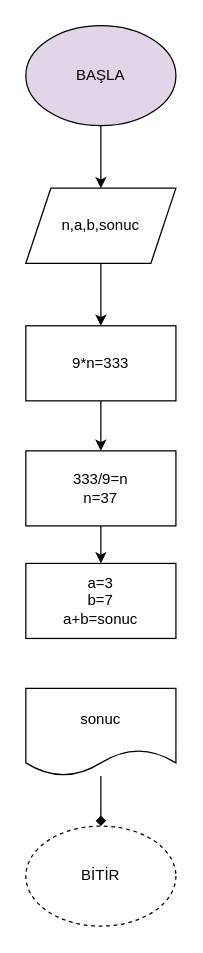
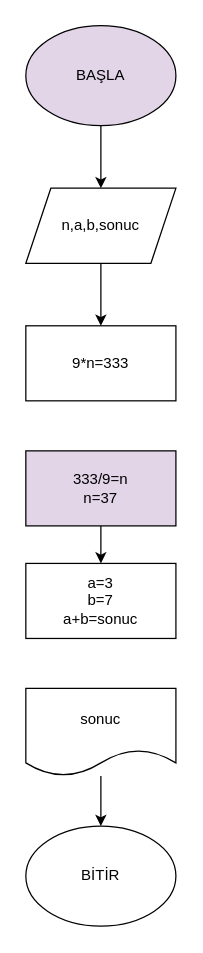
- <mxCell id="6" style="edgeStyle=orthogonalEdgeStyle;rounded=0;orthogonalLoop=1;jettySize=auto;html=1;exitX=0.5;exitY=1;exitDx=0;exitDy=0;entryX=0.5;entryY=0;entryDx=0;entryDy=0;" edge="1" parent="1" source="7" target="9"><mxGeometry relative="1" as="geometry" /></mxCell>
- <mxCell id="9" value="333/9=n&lt;br&gt;n=37" style="rounded=0;whiteSpace=wrap;html=1;" vertex="1" parent="1"><mxGeometry x="20" y="360" width="120" height="60" as="geometry" /></mxCell>
+ <mxCell id="9" value="333/9=n&lt;br&gt;n=37" style="rounded=0;whiteSpace=wrap;html=1;fillColor=#e1d5e7;" vertex="1" parent="1"><mxGeometry x="20" y="360" width="120" height="60" as="geometry" /></mxCell>
- <mxCell id="11" style="edgeStyle=orthogonalEdgeStyle;rounded=0;orthogonalLoop=1;jettySize=auto;html=1;endArrow=diamond;" edge="1" parent="1" source="12" target="13"><mxGeometry relative="1" as="geometry" /></mxCell>
+ <mxCell id="11" style="edgeStyle=orthogonalEdgeStyle;rounded=0;orthogonalLoop=1;jettySize=auto;html=1;" edge="1" parent="1" source="12" target="13"><mxGeometry relative="1" as="geometry" /></mxCell>
- <mxCell id="13" value="BİTİR" style="ellipse;whiteSpace=wrap;html=1;dashed=1;" vertex="1" parent="1"><mxGeometry x="20" y="660" width="120" height="80" as="geometry" /></mxCell>
+ <mxCell id="13" value="BİTİR" style="ellipse;whiteSpace=wrap;html=1;" vertex="1" parent="1"><mxGeometry x="20" y="660" width="120" height="80" as="geometry" /></mxCell>
